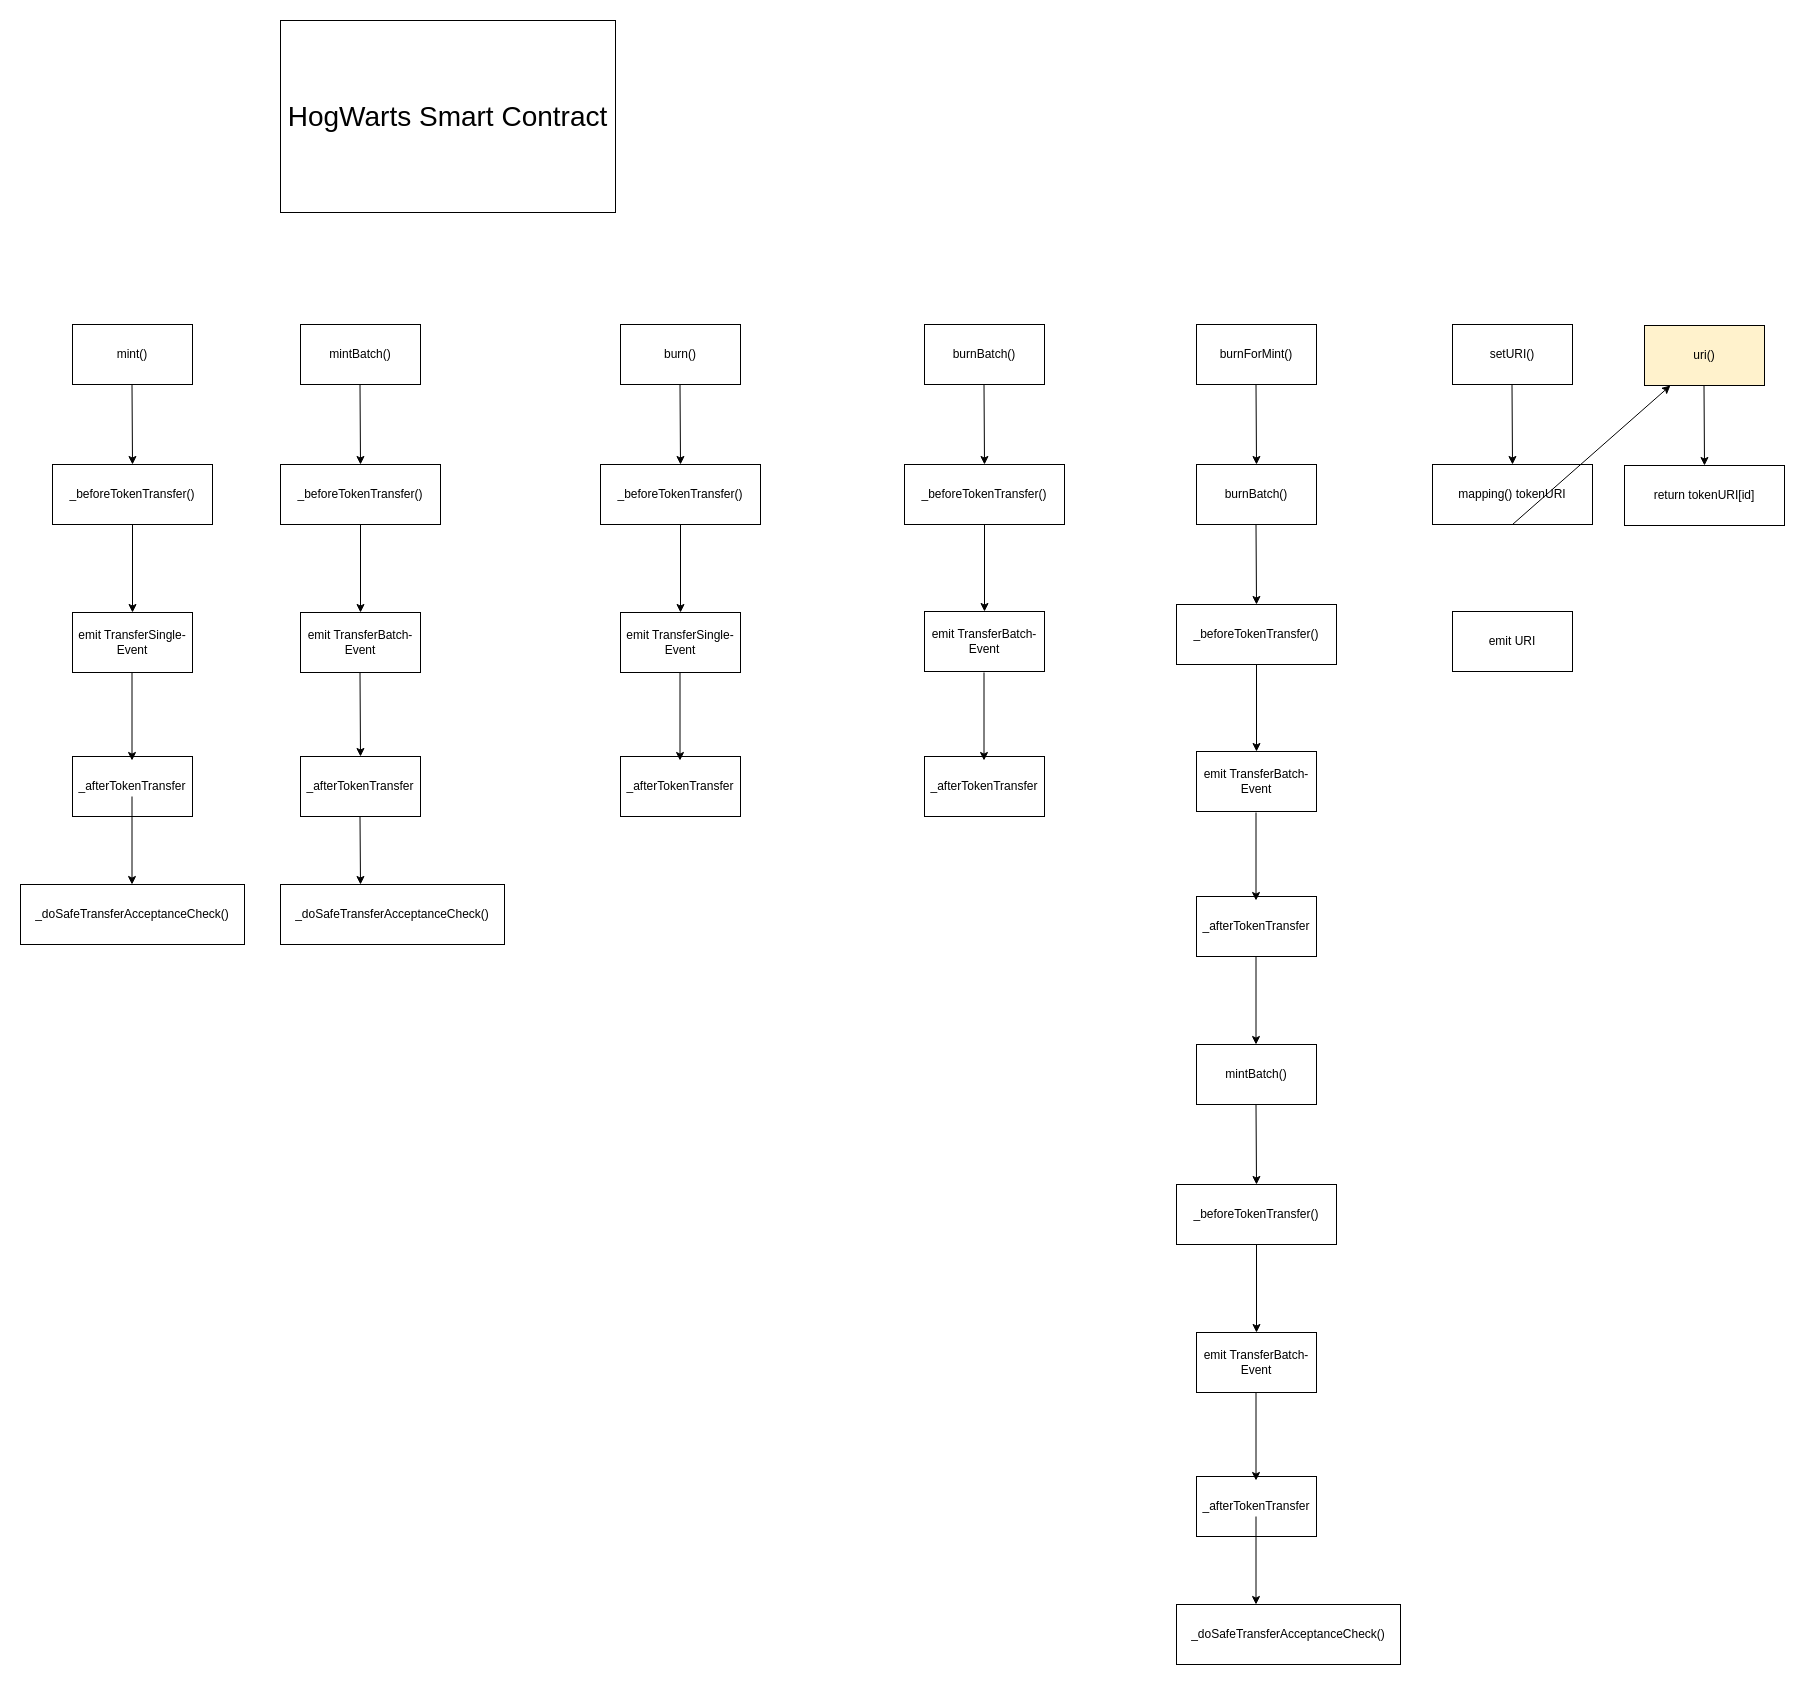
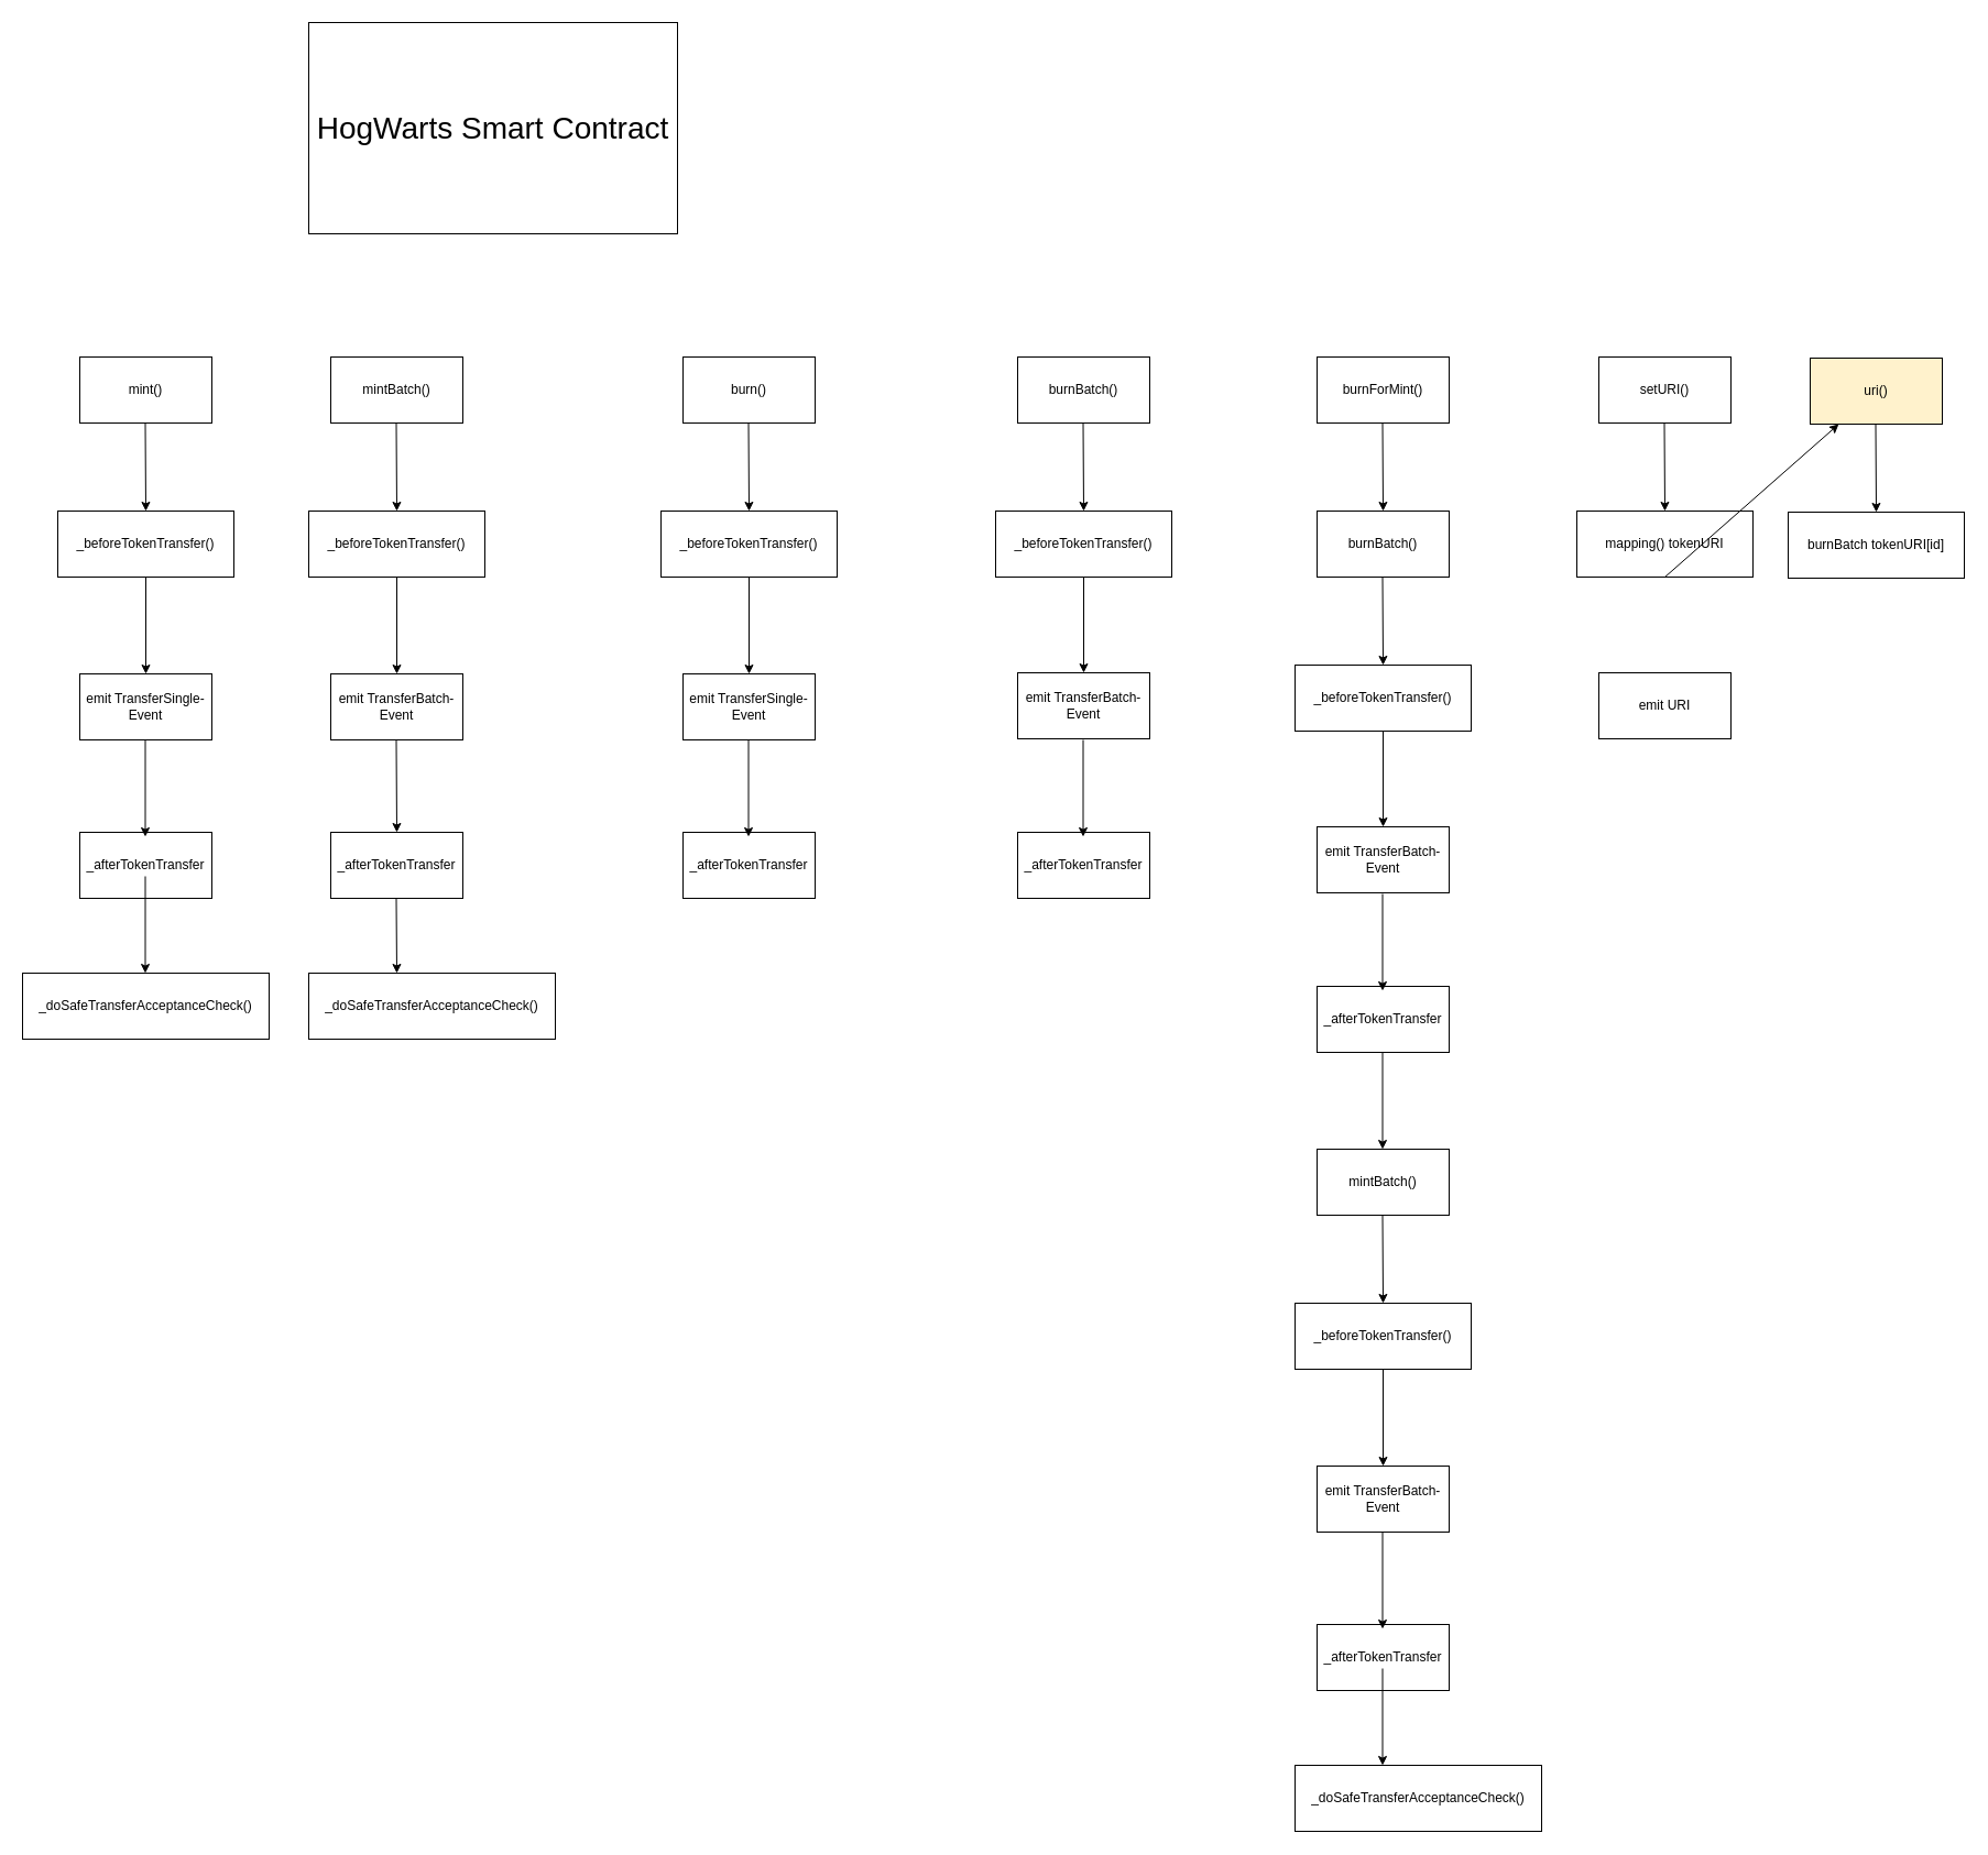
- <mxCell id="60" value="return tokenURI[id]" style="rounded=0;whiteSpace=wrap;html=1;" vertex="1" parent="1"><mxGeometry x="1624" y="465" width="160" height="60" as="geometry" /></mxCell>
+ <mxCell id="60" value="burnBatch tokenURI[id]" style="rounded=0;whiteSpace=wrap;html=1;" vertex="1" parent="1"><mxGeometry x="1624" y="465" width="160" height="60" as="geometry" /></mxCell>
